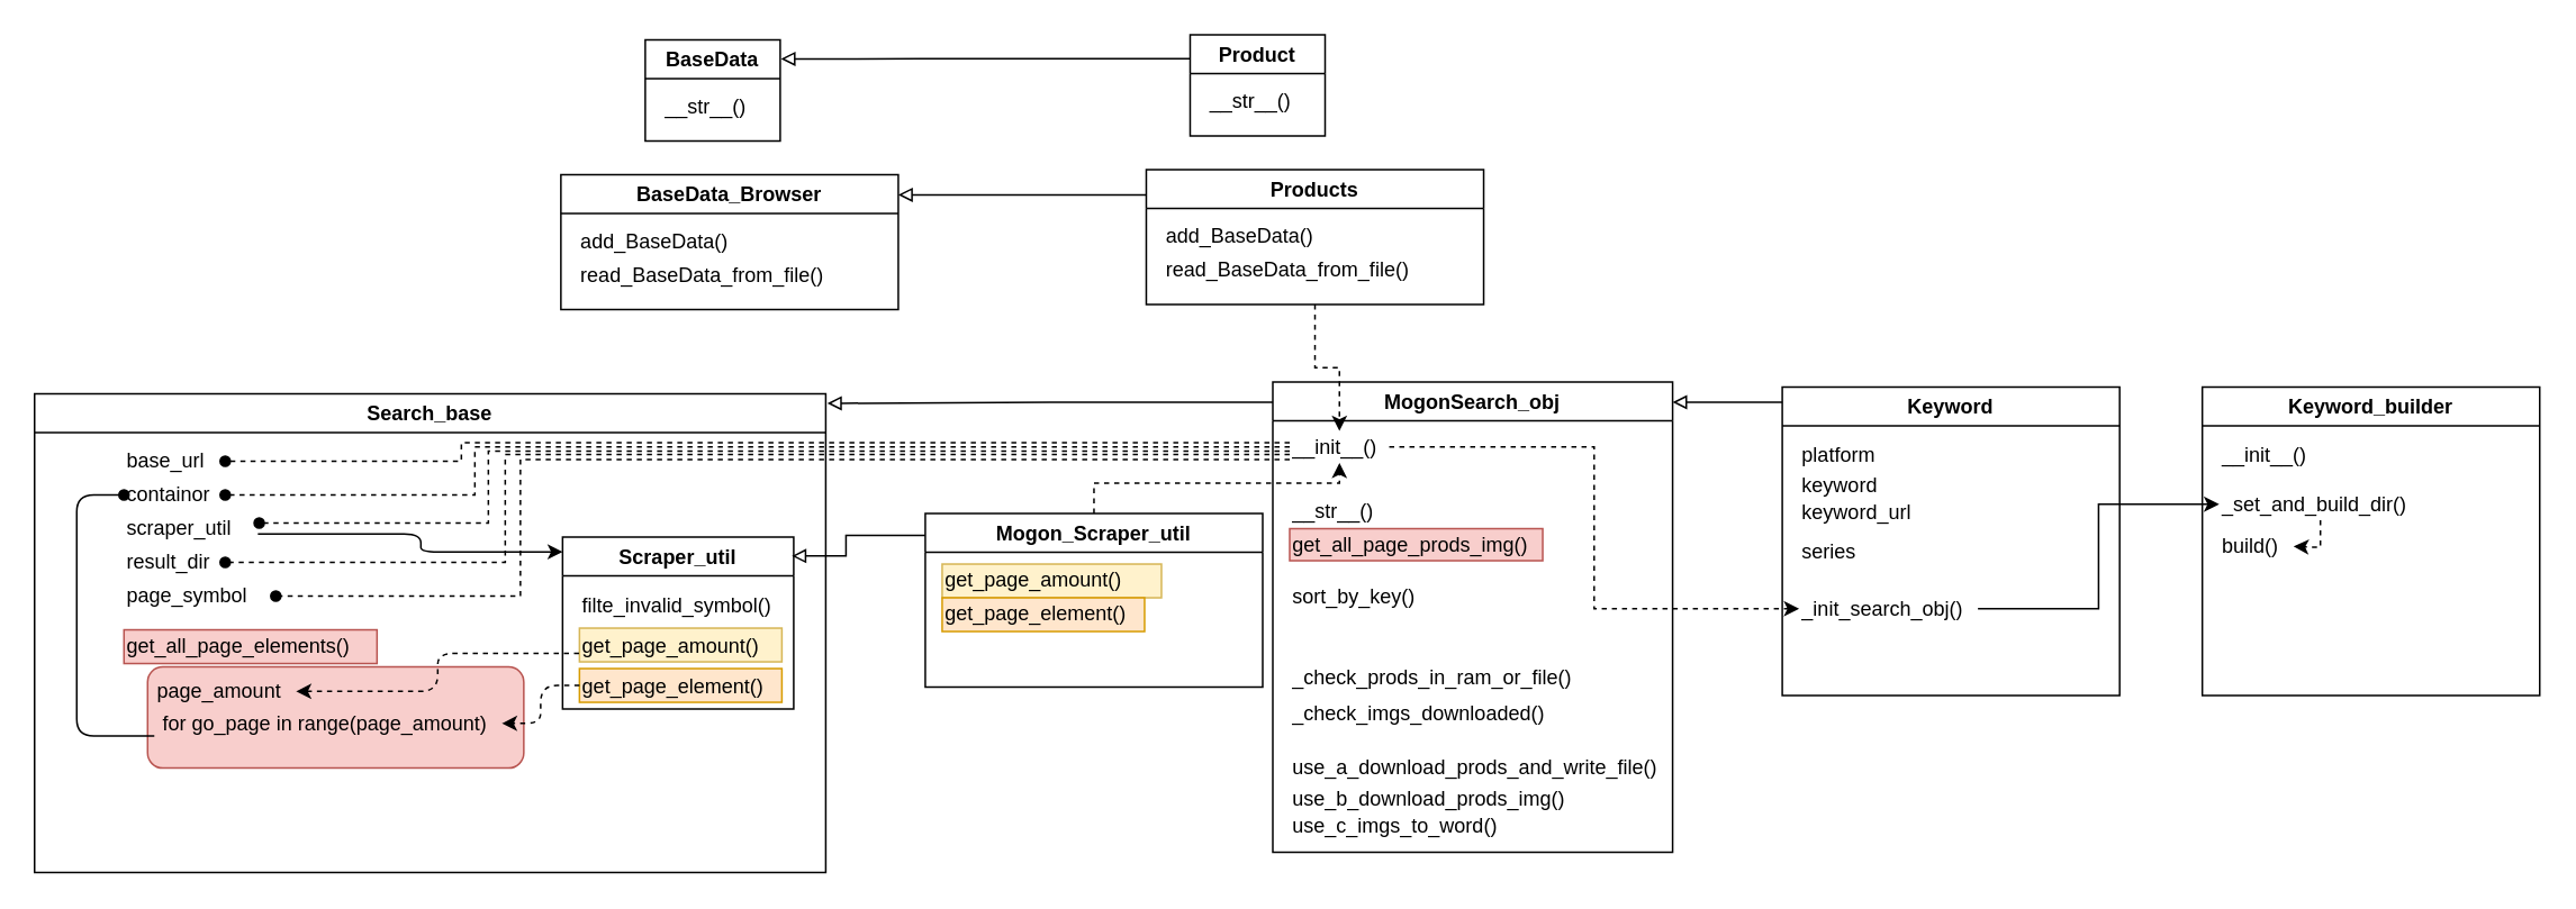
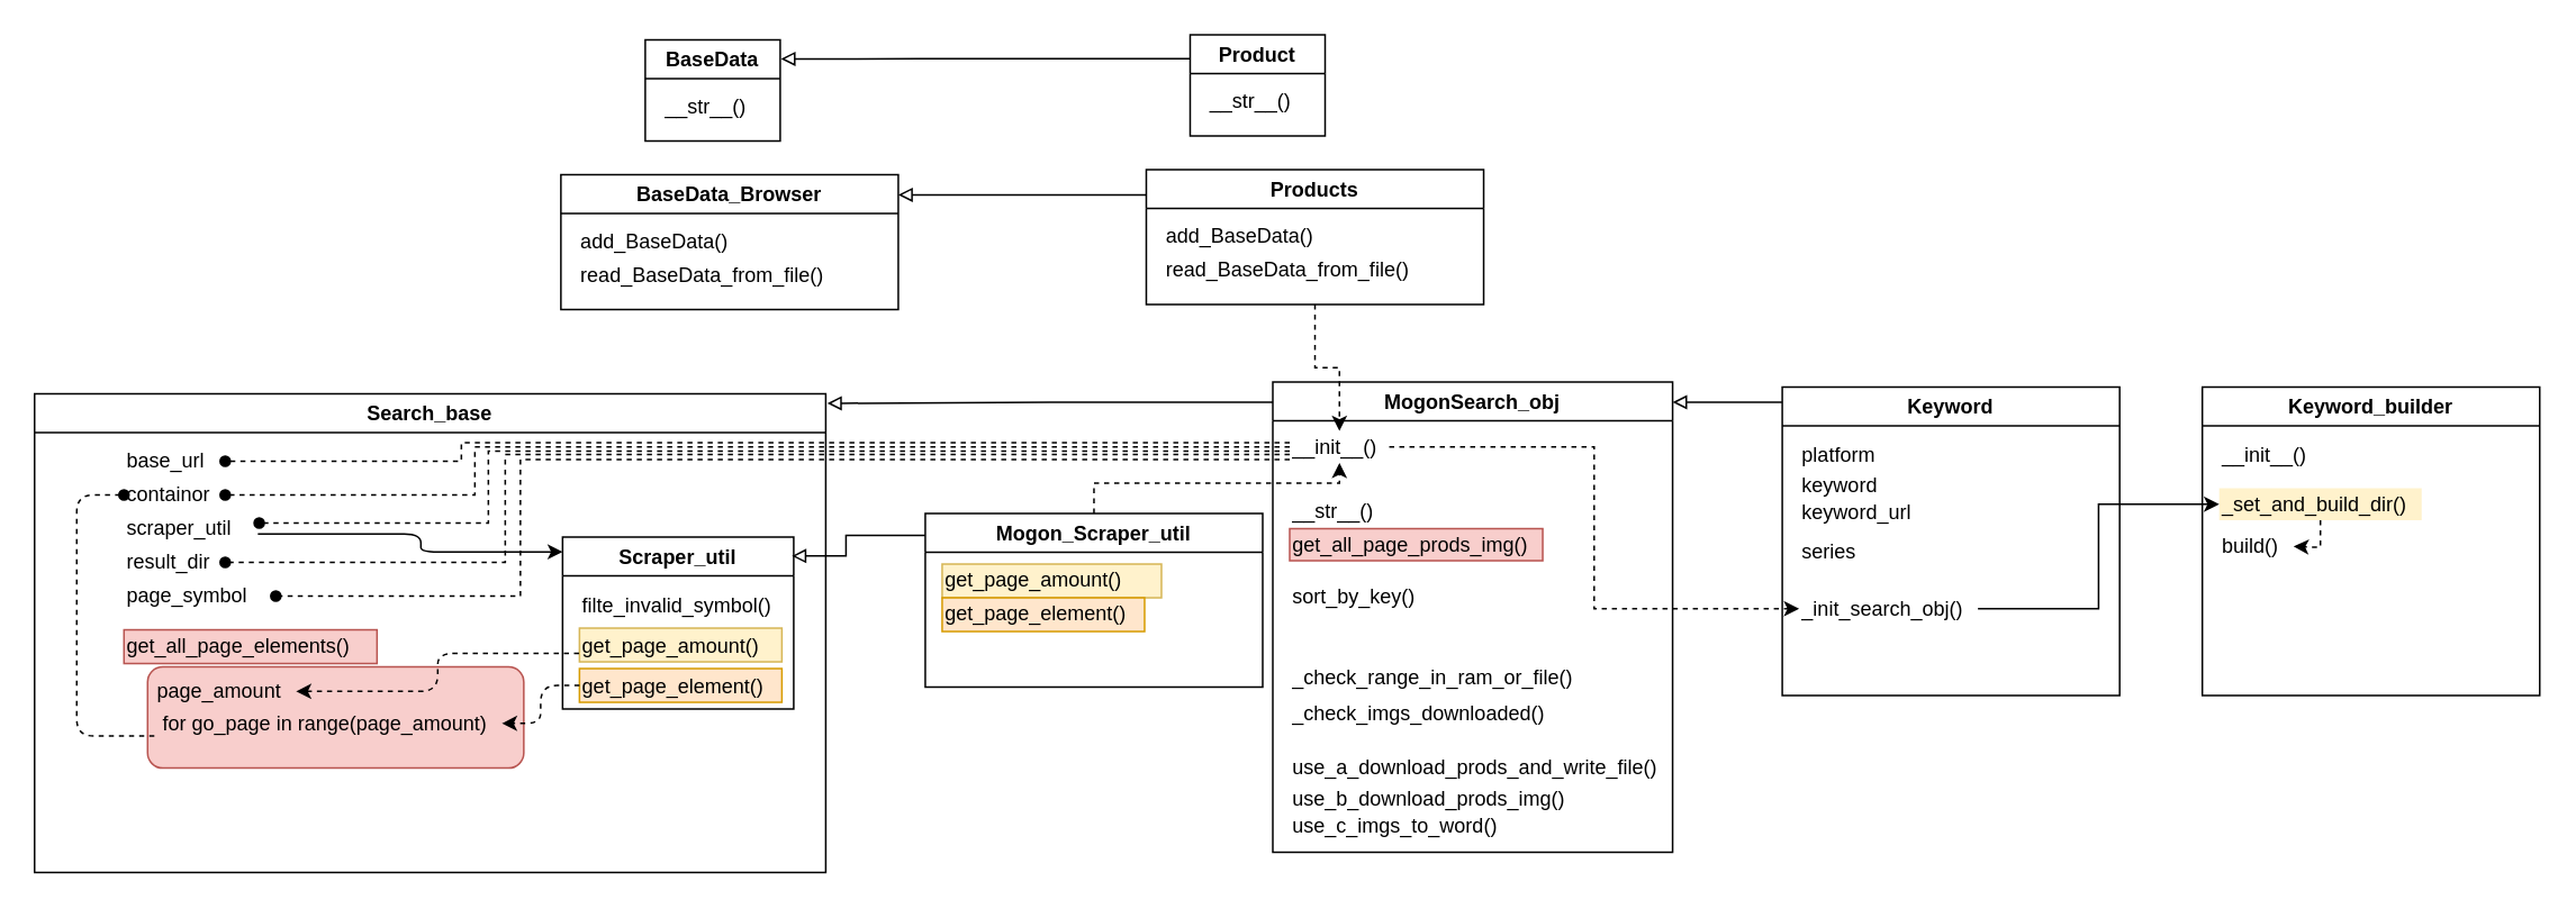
- <mxCell id="65" value="_set_and_build_dir()" style="rounded=0;whiteSpace=wrap;strokeColor=none;align=left;" parent="62" vertex="1"><mxGeometry x="10" y="60" width="120" height="19" as="geometry" /></mxCell>
+ <mxCell id="65" value="_set_and_build_dir()" style="rounded=0;whiteSpace=wrap;strokeColor=none;align=left;fillColor=#fff2cc;" parent="62" vertex="1"><mxGeometry x="10" y="60" width="120" height="19" as="geometry" /></mxCell>
- <mxCell id="19" style="edgeStyle=orthogonalEdgeStyle;rounded=1;orthogonalLoop=1;jettySize=auto;html=1;entryX=0;entryY=0.5;entryDx=0;entryDy=0;dashed=0;startArrow=none;startFill=0;endArrow=oval;endFill=1;" parent="2" source="16" target="4" edge="1"><mxGeometry relative="1" as="geometry"><Array as="points"><mxPoint x="25" y="203" /><mxPoint x="25" y="60" /></Array></mxGeometry></mxCell>
+ <mxCell id="19" style="edgeStyle=orthogonalEdgeStyle;rounded=1;orthogonalLoop=1;jettySize=auto;html=1;entryX=0;entryY=0.5;entryDx=0;entryDy=0;dashed=1;startArrow=none;startFill=0;endArrow=oval;endFill=1;" parent="2" source="16" target="4" edge="1"><mxGeometry relative="1" as="geometry"><Array as="points"><mxPoint x="25" y="203" /><mxPoint x="25" y="60" /></Array></mxGeometry></mxCell>
- <mxCell id="43" value="_check_prods_in_ram_or_file()" style="rounded=0;whiteSpace=wrap;strokeColor=none;align=left;fillColor=none;" parent="39" vertex="1"><mxGeometry x="10" y="166" width="176" height="19" as="geometry" /></mxCell>
+ <mxCell id="43" value="_check_range_in_ram_or_file()" style="rounded=0;whiteSpace=wrap;strokeColor=none;align=left;fillColor=none;" parent="39" vertex="1"><mxGeometry x="10" y="166" width="176" height="19" as="geometry" /></mxCell>
